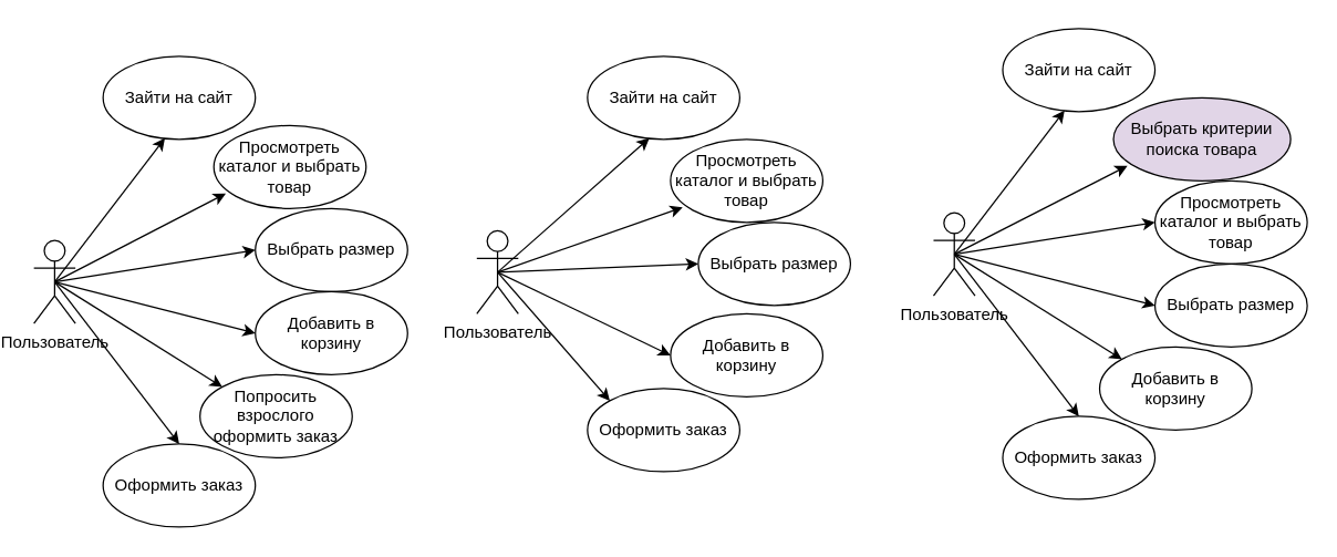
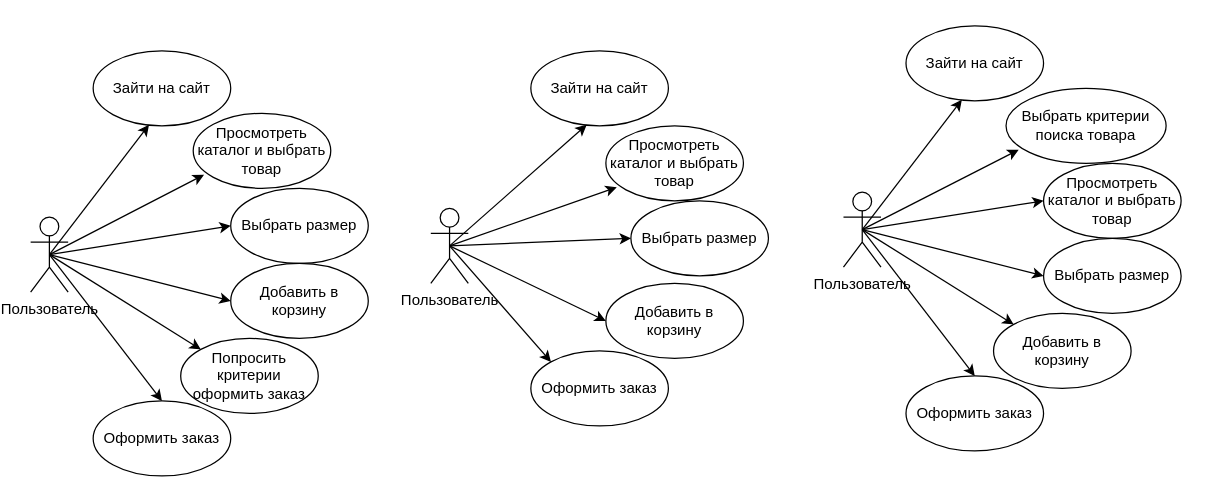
- <mxCell id="28" value="Выбрать критерии&lt;div&gt;поиска товара&lt;/div&gt;" style="ellipse;whiteSpace=wrap;html=1;fillColor=#e1d5e7;" parent="1" vertex="1"><mxGeometry x="800" y="70" width="128" height="60" as="geometry" /></mxCell>
+ <mxCell id="28" value="Выбрать критерии&lt;div&gt;поиска товара&lt;/div&gt;" style="ellipse;whiteSpace=wrap;html=1;" parent="1" vertex="1"><mxGeometry x="800" y="70" width="128" height="60" as="geometry" /></mxCell>
- <mxCell id="7" value="Попросить взрослого оформить заказ" style="ellipse;whiteSpace=wrap;html=1;" parent="1" vertex="1"><mxGeometry x="140" y="270" width="110" height="60" as="geometry" /></mxCell>
+ <mxCell id="7" value="Попросить критерии оформить заказ" style="ellipse;whiteSpace=wrap;html=1;" parent="1" vertex="1"><mxGeometry x="140" y="270" width="110" height="60" as="geometry" /></mxCell>
